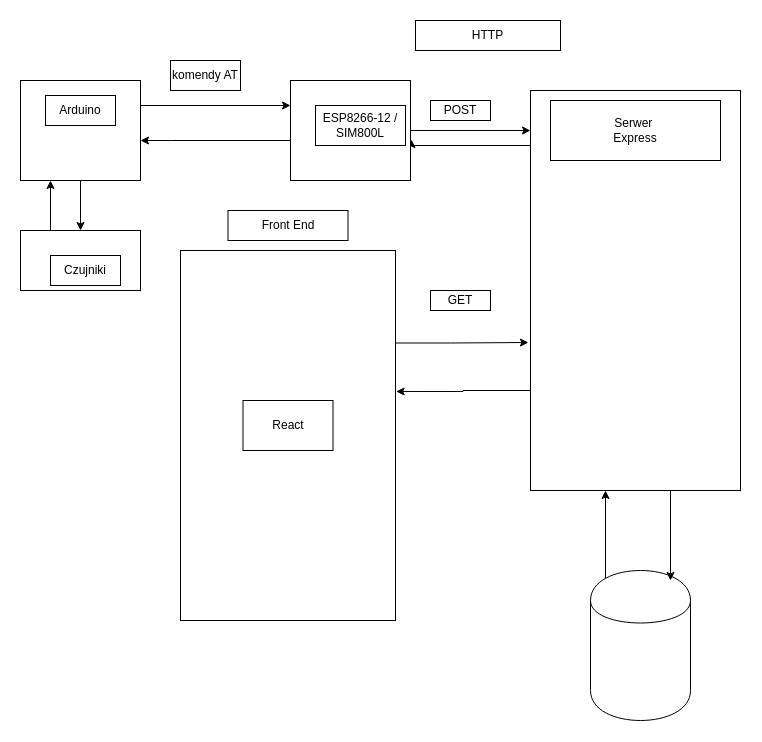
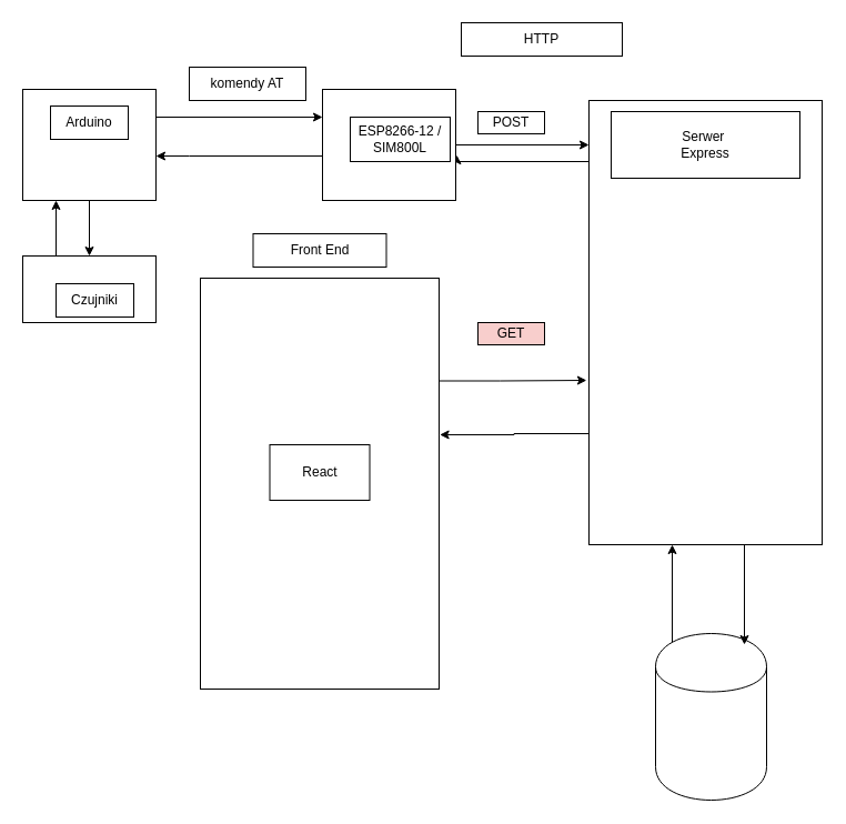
- <mxCell id="17" value="komendy AT&lt;br/&gt;" style="rounded=0;whiteSpace=wrap;html=1;" parent="1" vertex="1"><mxGeometry x="170" y="60" width="70" height="30" as="geometry" /></mxCell>
+ <mxCell id="17" value="komendy AT&lt;br/&gt;" style="rounded=0;whiteSpace=wrap;html=1;" parent="1" vertex="1"><mxGeometry x="170" y="60" width="105" height="30" as="geometry" /></mxCell>
- <mxCell id="23" value="GET" style="rounded=0;whiteSpace=wrap;html=1;" parent="1" vertex="1"><mxGeometry x="430" y="290" width="60" height="20" as="geometry" /></mxCell>
+ <mxCell id="23" value="GET" style="rounded=0;whiteSpace=wrap;html=1;fillColor=#f8cecc;" parent="1" vertex="1"><mxGeometry x="430" y="290" width="60" height="20" as="geometry" /></mxCell>
